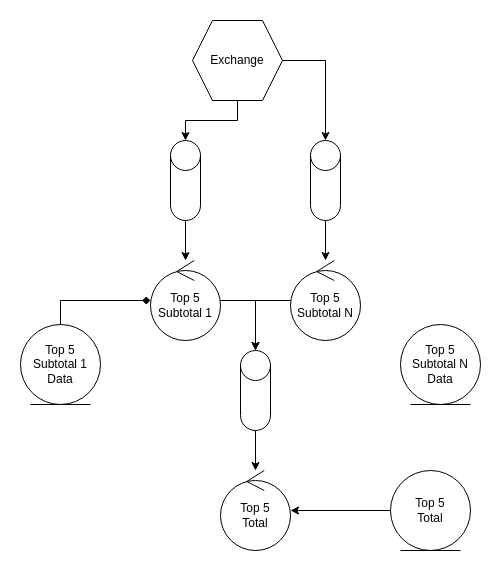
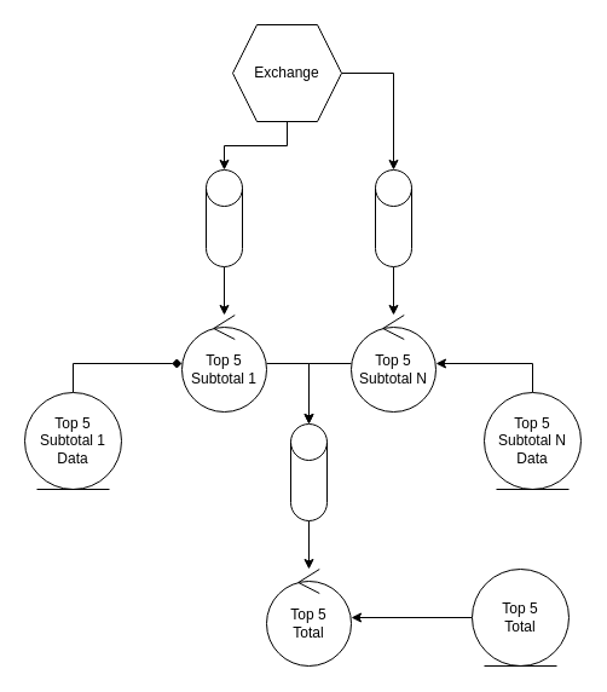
+ <mxCell id="6" style="edgeStyle=orthogonalEdgeStyle;rounded=0;orthogonalLoop=1;jettySize=auto;html=1;" edge="1" parent="1" source="7" target="5"><mxGeometry relative="1" as="geometry"><Array as="points"><mxPoint x="440" y="300" /></Array></mxGeometry></mxCell>
